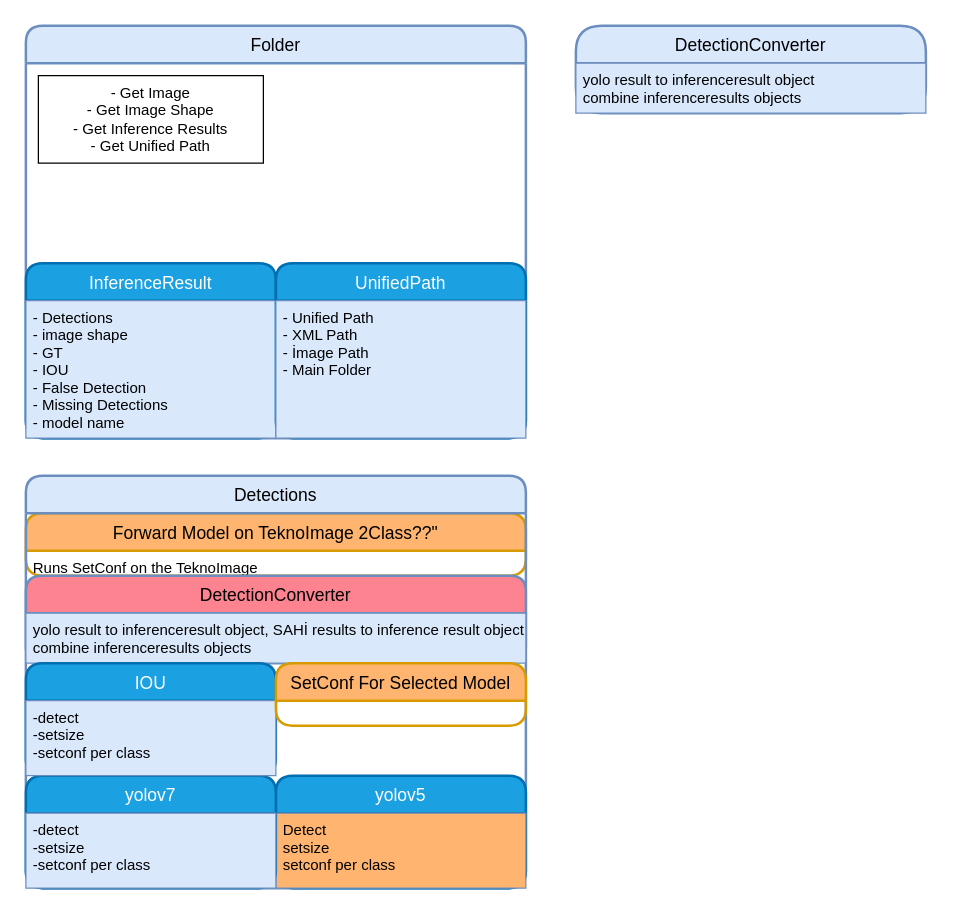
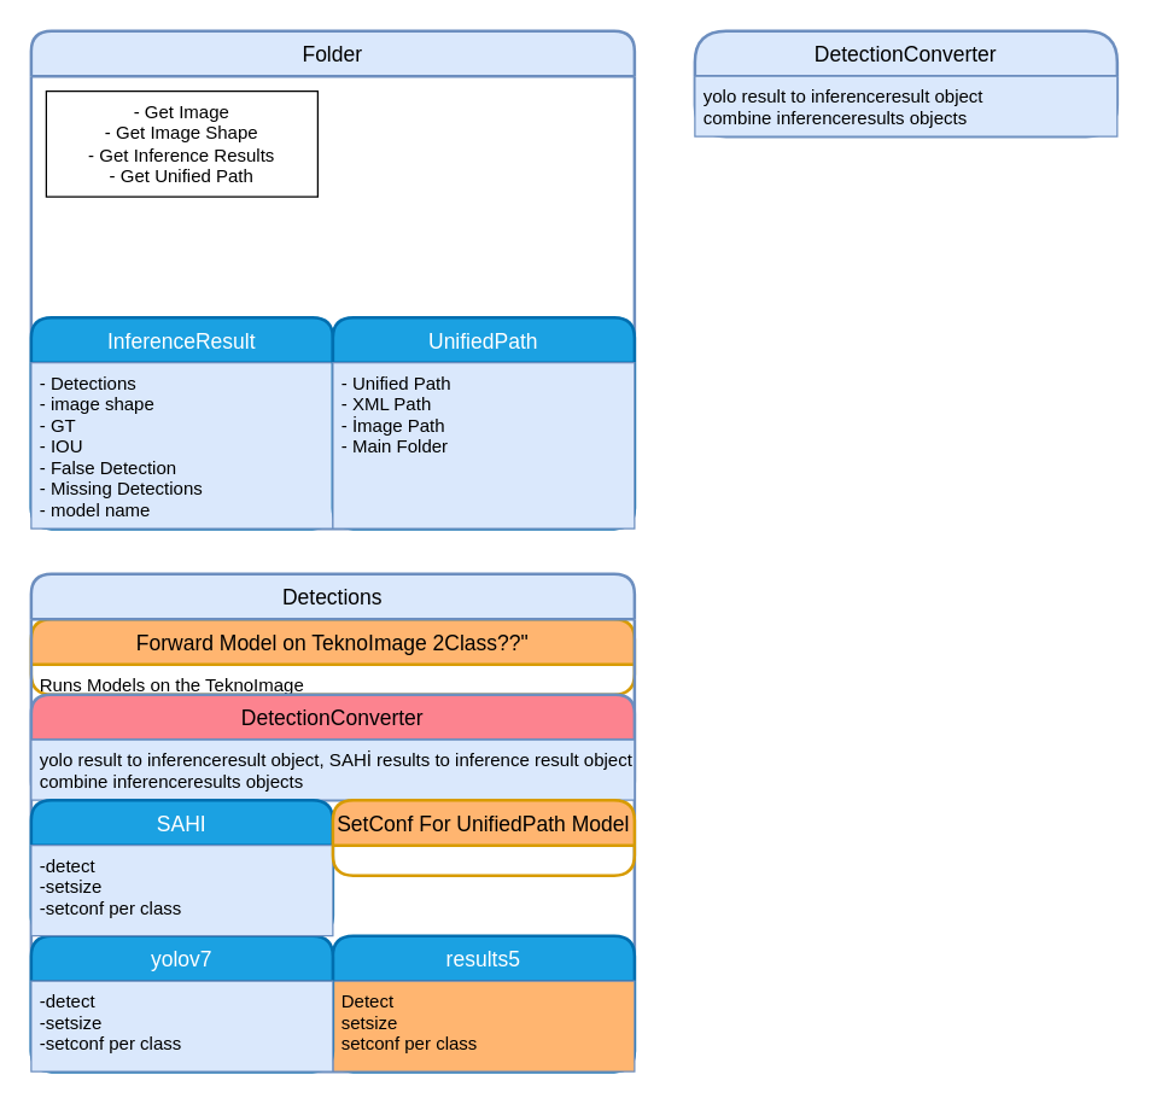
- <mxCell id="6" value="Runs SetConf on the TeknoImage" style="align=left;strokeColor=none;fillColor=none;spacingLeft=4;fontSize=12;verticalAlign=top;resizable=0;rotatable=0;part=1;" parent="5" vertex="1"><mxGeometry y="30" width="400" height="20" as="geometry" /></mxCell>
+ <mxCell id="6" value="Runs Models on the TeknoImage" style="align=left;strokeColor=none;fillColor=none;spacingLeft=4;fontSize=12;verticalAlign=top;resizable=0;rotatable=0;part=1;" parent="5" vertex="1"><mxGeometry y="30" width="400" height="20" as="geometry" /></mxCell>
- <mxCell id="19" value="IOU" style="swimlane;childLayout=stackLayout;horizontal=1;startSize=30;horizontalStack=0;rounded=1;fontSize=14;fontStyle=0;strokeWidth=2;resizeParent=0;resizeLast=1;shadow=0;dashed=0;align=center;fillColor=#1ba1e2;strokeColor=#006EAF;fontColor=#ffffff;" parent="1" vertex="1"><mxGeometry x="20" y="530" width="200" height="90" as="geometry"><mxRectangle x="360" y="600" width="110" height="30" as="alternateBounds" /></mxGeometry></mxCell>
+ <mxCell id="19" value="SAHI" style="swimlane;childLayout=stackLayout;horizontal=1;startSize=30;horizontalStack=0;rounded=1;fontSize=14;fontStyle=0;strokeWidth=2;resizeParent=0;resizeLast=1;shadow=0;dashed=0;align=center;fillColor=#1ba1e2;strokeColor=#006EAF;fontColor=#ffffff;" parent="1" vertex="1"><mxGeometry x="20" y="530" width="200" height="90" as="geometry"><mxRectangle x="360" y="600" width="110" height="30" as="alternateBounds" /></mxGeometry></mxCell>
- <mxCell id="21" value="SetConf For Selected Model" style="swimlane;childLayout=stackLayout;horizontal=1;startSize=30;horizontalStack=0;rounded=1;fontSize=14;fontStyle=0;strokeWidth=2;resizeParent=0;resizeLast=1;shadow=0;dashed=0;align=center;fillColor=#FFB570;strokeColor=#d79b00;" vertex="1" parent="1"><mxGeometry x="220" y="530" width="200" height="50" as="geometry" /></mxCell>
+ <mxCell id="21" value="SetConf For UnifiedPath Model" style="swimlane;childLayout=stackLayout;horizontal=1;startSize=30;horizontalStack=0;rounded=1;fontSize=14;fontStyle=0;strokeWidth=2;resizeParent=0;resizeLast=1;shadow=0;dashed=0;align=center;fillColor=#FFB570;strokeColor=#d79b00;" vertex="1" parent="1"><mxGeometry x="220" y="530" width="200" height="50" as="geometry" /></mxCell>
- <mxCell id="13" value="yolov5" style="swimlane;childLayout=stackLayout;horizontal=1;startSize=30;horizontalStack=0;rounded=1;fontSize=14;fontStyle=0;strokeWidth=2;resizeParent=0;resizeLast=1;shadow=0;dashed=0;align=center;fillColor=#1ba1e2;strokeColor=#006EAF;fontColor=#ffffff;" parent="1" vertex="1"><mxGeometry x="220" y="620" width="200" height="90" as="geometry"><mxRectangle x="360" y="600" width="110" height="30" as="alternateBounds" /></mxGeometry></mxCell>
+ <mxCell id="13" value="results5" style="swimlane;childLayout=stackLayout;horizontal=1;startSize=30;horizontalStack=0;rounded=1;fontSize=14;fontStyle=0;strokeWidth=2;resizeParent=0;resizeLast=1;shadow=0;dashed=0;align=center;fillColor=#1ba1e2;strokeColor=#006EAF;fontColor=#ffffff;" parent="1" vertex="1"><mxGeometry x="220" y="620" width="200" height="90" as="geometry"><mxRectangle x="360" y="600" width="110" height="30" as="alternateBounds" /></mxGeometry></mxCell>
